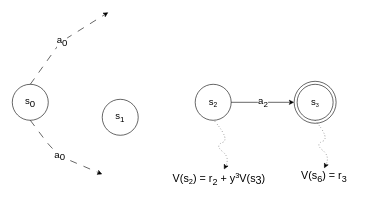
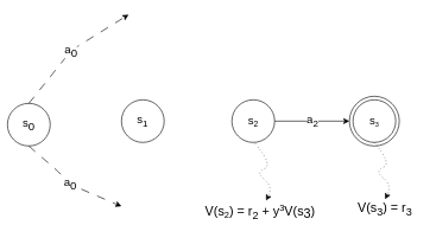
- <mxCell id="2" value="s&lt;sub style=&quot;font-size: 16px;&quot;&gt;0&lt;/sub&gt;" style="ellipse;whiteSpace=wrap;html=1;aspect=fixed;fontSize=16;" parent="1" vertex="1"><mxGeometry x="20" y="140" width="60" height="60" as="geometry" /></mxCell>
+ <mxCell id="2" value="s&lt;sub style=&quot;font-size: 16px;&quot;&gt;0&lt;/sub&gt;" style="ellipse;whiteSpace=wrap;html=1;aspect=fixed;fontSize=16;" parent="1" vertex="1"><mxGeometry x="10" y="145" width="60" height="60" as="geometry" /></mxCell>
- <mxCell id="5" value="s&lt;sub&gt;1&lt;/sub&gt;" style="ellipse;whiteSpace=wrap;html=1;aspect=fixed;fontSize=16;" parent="1" vertex="1"><mxGeometry x="170" y="165" width="60" height="60" as="geometry" /></mxCell>
+ <mxCell id="5" value="s&lt;sub&gt;1&lt;/sub&gt;" style="ellipse;whiteSpace=wrap;html=1;aspect=fixed;fontSize=16;" parent="1" vertex="1"><mxGeometry x="170" y="140" width="60" height="60" as="geometry" /></mxCell>
- <mxCell id="12" value="&lt;font style=&quot;font-size: 18px;&quot;&gt;V(s&lt;sub&gt;6&lt;/sub&gt;) = r&lt;sub style=&quot;&quot;&gt;3&lt;/sub&gt;&lt;/font&gt;" style="text;html=1;strokeColor=none;fillColor=none;align=center;verticalAlign=middle;whiteSpace=wrap;rounded=0;" parent="1" vertex="1"><mxGeometry x="490" y="280" width="100" height="30" as="geometry" /></mxCell>
+ <mxCell id="12" value="&lt;font style=&quot;font-size: 18px;&quot;&gt;V(s&lt;sub&gt;3&lt;/sub&gt;) = r&lt;sub style=&quot;&quot;&gt;3&lt;/sub&gt;&lt;/font&gt;" style="text;html=1;strokeColor=none;fillColor=none;align=center;verticalAlign=middle;whiteSpace=wrap;rounded=0;" parent="1" vertex="1"><mxGeometry x="490" y="280" width="100" height="30" as="geometry" /></mxCell>
